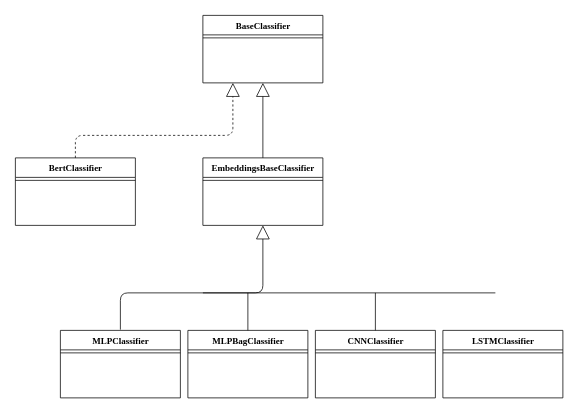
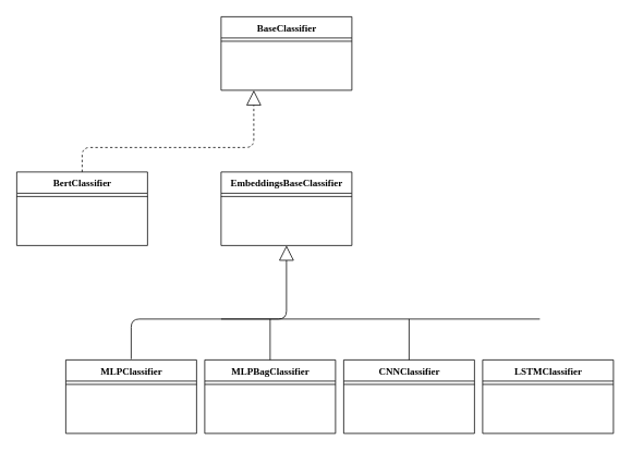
- <mxCell id="5" style="edgeStyle=orthogonalEdgeStyle;html=1;labelBackgroundColor=none;startFill=0;startSize=8;endArrow=block;endFill=0;endSize=16;fontFamily=Verdana;fontSize=12;" parent="1" source="6" target="2" edge="1"><mxGeometry relative="1" as="geometry" /></mxCell>
